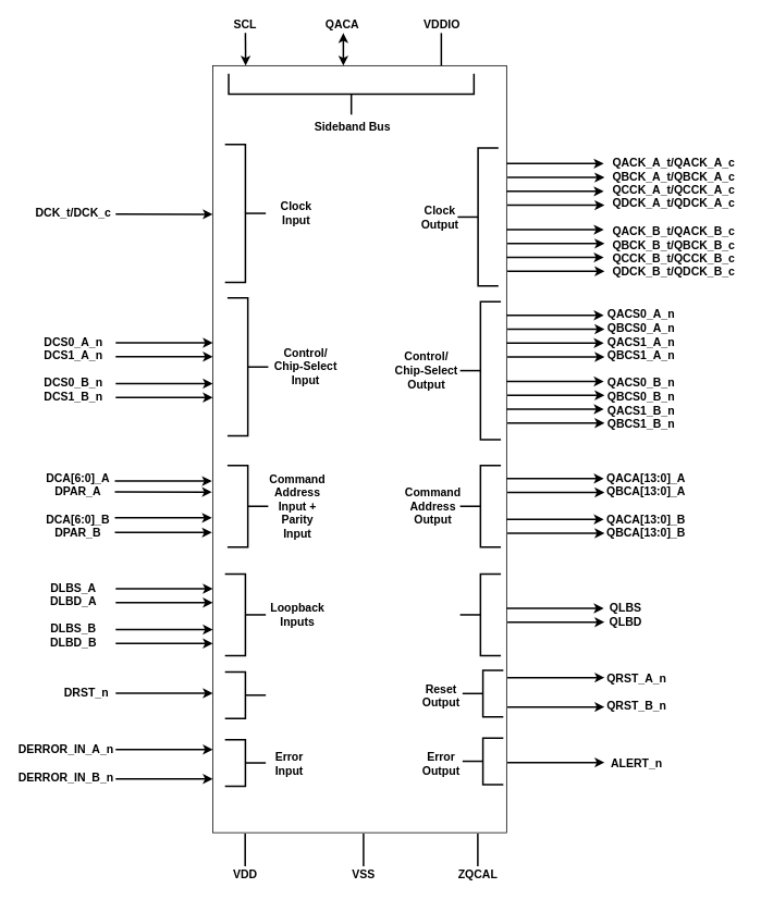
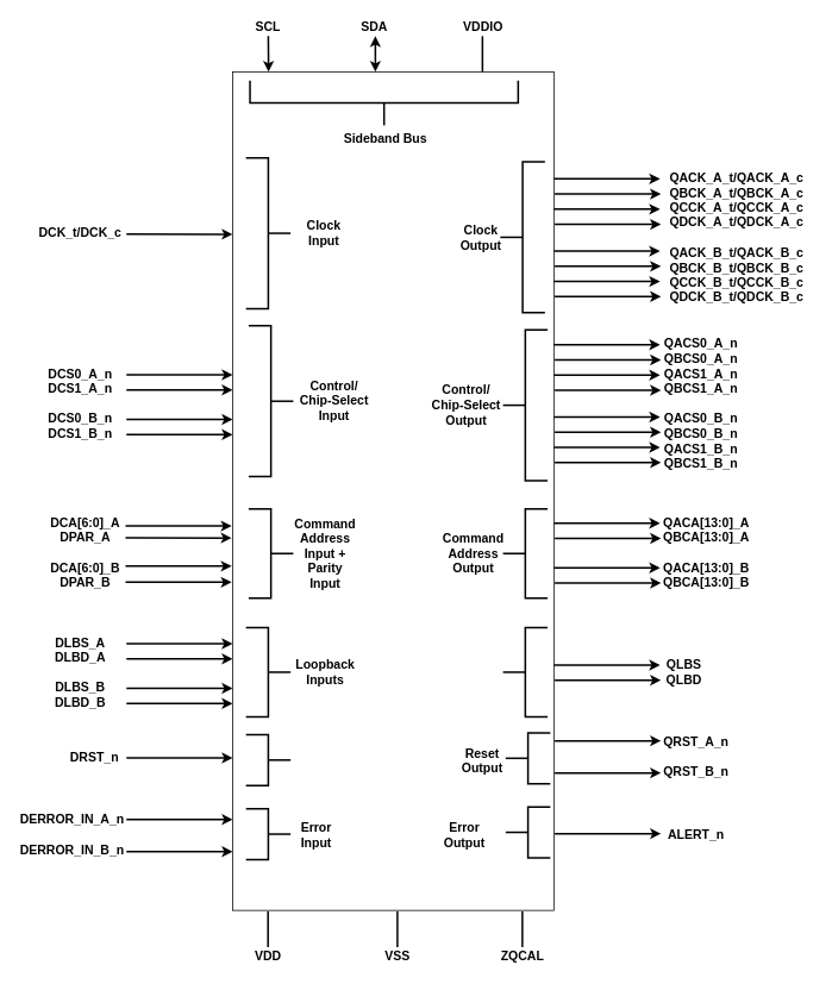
- <mxCell id="58" value="QACA" style="text;html=1;align=center;verticalAlign=middle;whiteSpace=wrap;rounded=0;fontStyle=1;fontSize=14;" parent="1" vertex="1"><mxGeometry x="394" y="20" width="50" height="20" as="geometry" /></mxCell>
+ <mxCell id="58" value="SDA" style="text;html=1;align=center;verticalAlign=middle;whiteSpace=wrap;rounded=0;fontStyle=1;fontSize=14;" parent="1" vertex="1"><mxGeometry x="394" y="20" width="50" height="20" as="geometry" /></mxCell>
- <mxCell id="87" value="Error Output" style="text;html=1;align=center;verticalAlign=middle;whiteSpace=wrap;rounded=0;fontStyle=1;fontSize=14;" parent="1" vertex="1"><mxGeometry x="514" y="914.5" width="52" height="40" as="geometry" /></mxCell>
+ <mxCell id="87" value="Error Output" style="text;html=1;align=center;verticalAlign=middle;whiteSpace=wrap;rounded=0;fontStyle=1;fontSize=14;" parent="1" vertex="1"><mxGeometry x="494" y="914.5" width="52" height="40" as="geometry" /></mxCell>
